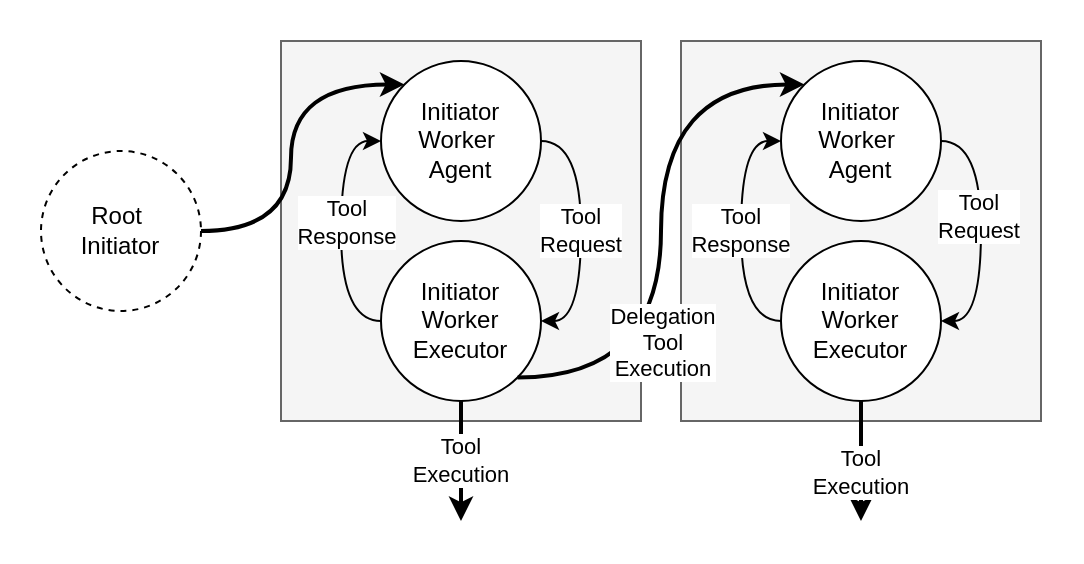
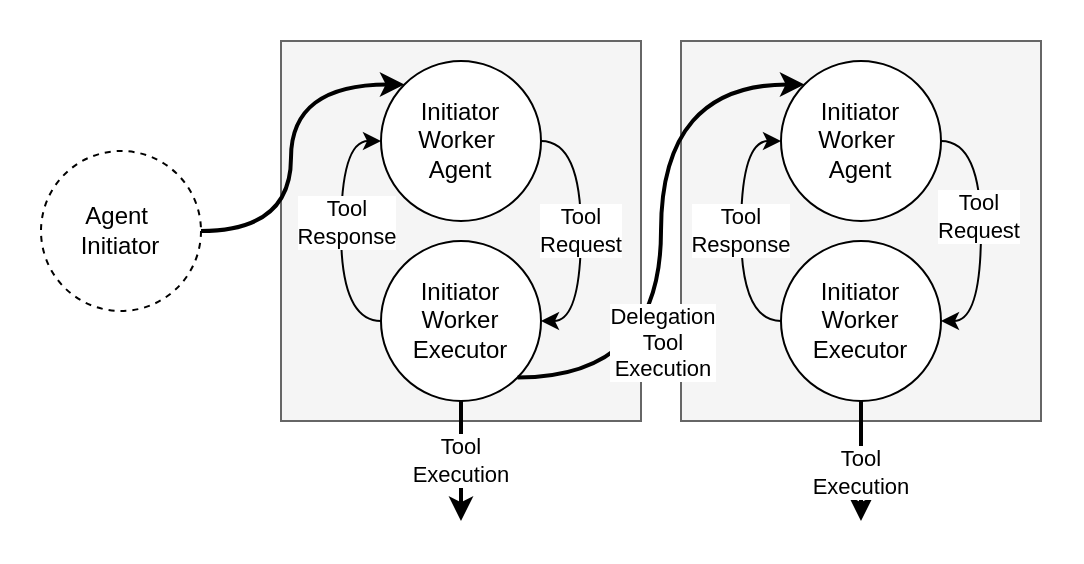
- <mxCell id="4" value="Root&amp;nbsp;&lt;div&gt;Initiator&lt;/div&gt;" style="ellipse;whiteSpace=wrap;html=1;aspect=fixed;dashed=1;" vertex="1" parent="1"><mxGeometry x="20" y="75" width="80" height="80" as="geometry" /></mxCell>
+ <mxCell id="4" value="Agent&amp;nbsp;&lt;div&gt;Initiator&lt;/div&gt;" style="ellipse;whiteSpace=wrap;html=1;aspect=fixed;dashed=1;" vertex="1" parent="1"><mxGeometry x="20" y="75" width="80" height="80" as="geometry" /></mxCell>
